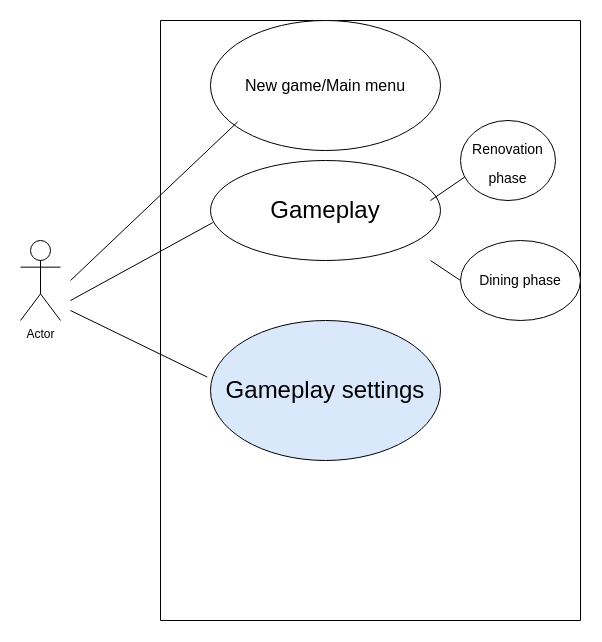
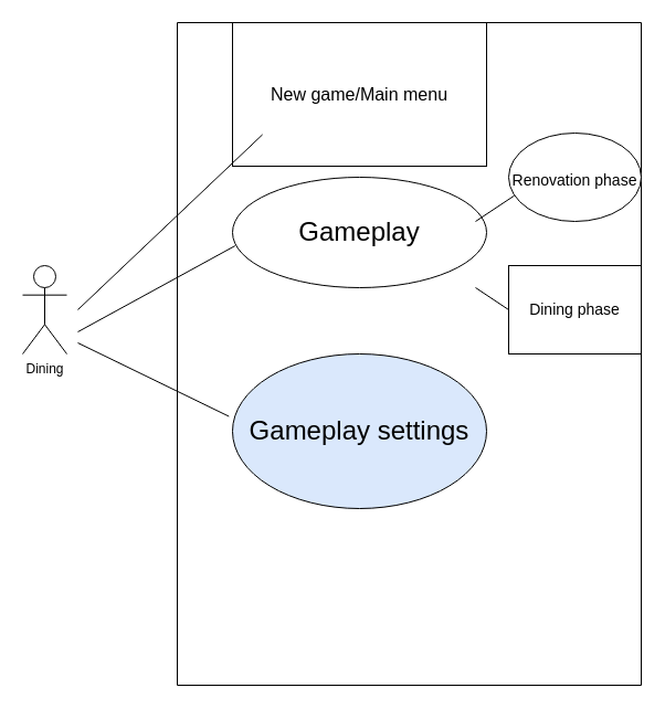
- <mxCell id="4" value="&lt;font size=&quot;3&quot;&gt;New game/Main menu&lt;/font&gt;" style="ellipse;whiteSpace=wrap;html=1;" vertex="1" parent="3"><mxGeometry x="50" width="230" height="130" as="geometry" /></mxCell>
+ <mxCell id="4" value="&lt;font size=&quot;3&quot;&gt;New game/Main menu&lt;/font&gt;" style="whiteSpace=wrap;html=1;rounded=0;" vertex="1" parent="3"><mxGeometry x="50" width="230" height="130" as="geometry" /></mxCell>
- <mxCell id="8" value="&lt;font style=&quot;font-size: 14px;&quot;&gt;Renovation phase&lt;/font&gt;" style="ellipse;whiteSpace=wrap;html=1;fontSize=24;" vertex="1" parent="3"><mxGeometry x="300" y="100" width="95" height="80" as="geometry" /></mxCell>
+ <mxCell id="8" value="&lt;font style=&quot;font-size: 14px;&quot;&gt;Renovation phase&lt;/font&gt;" style="ellipse;whiteSpace=wrap;html=1;fontSize=24;" vertex="1" parent="3"><mxGeometry x="300" y="100" width="120" height="80" as="geometry" /></mxCell>
- <mxCell id="9" value="&lt;font style=&quot;font-size: 14px;&quot;&gt;Dining phase&lt;/font&gt;" style="ellipse;whiteSpace=wrap;html=1;fontSize=6;" vertex="1" parent="3"><mxGeometry x="300" y="220" width="120" height="80" as="geometry" /></mxCell>
+ <mxCell id="9" value="&lt;font style=&quot;font-size: 14px;&quot;&gt;Dining phase&lt;/font&gt;" style="whiteSpace=wrap;html=1;fontSize=6;rounded=0;" vertex="1" parent="3"><mxGeometry x="300" y="220" width="120" height="80" as="geometry" /></mxCell>
- <mxCell id="2" value="Actor" style="shape=umlActor;verticalLabelPosition=bottom;verticalAlign=top;html=1;outlineConnect=0;" vertex="1" parent="1"><mxGeometry x="20" y="240" width="40" height="80" as="geometry" /></mxCell>
+ <mxCell id="2" value="Dining" style="shape=umlActor;verticalLabelPosition=bottom;verticalAlign=top;html=1;outlineConnect=0;" vertex="1" parent="1"><mxGeometry x="20" y="240" width="40" height="80" as="geometry" /></mxCell>
